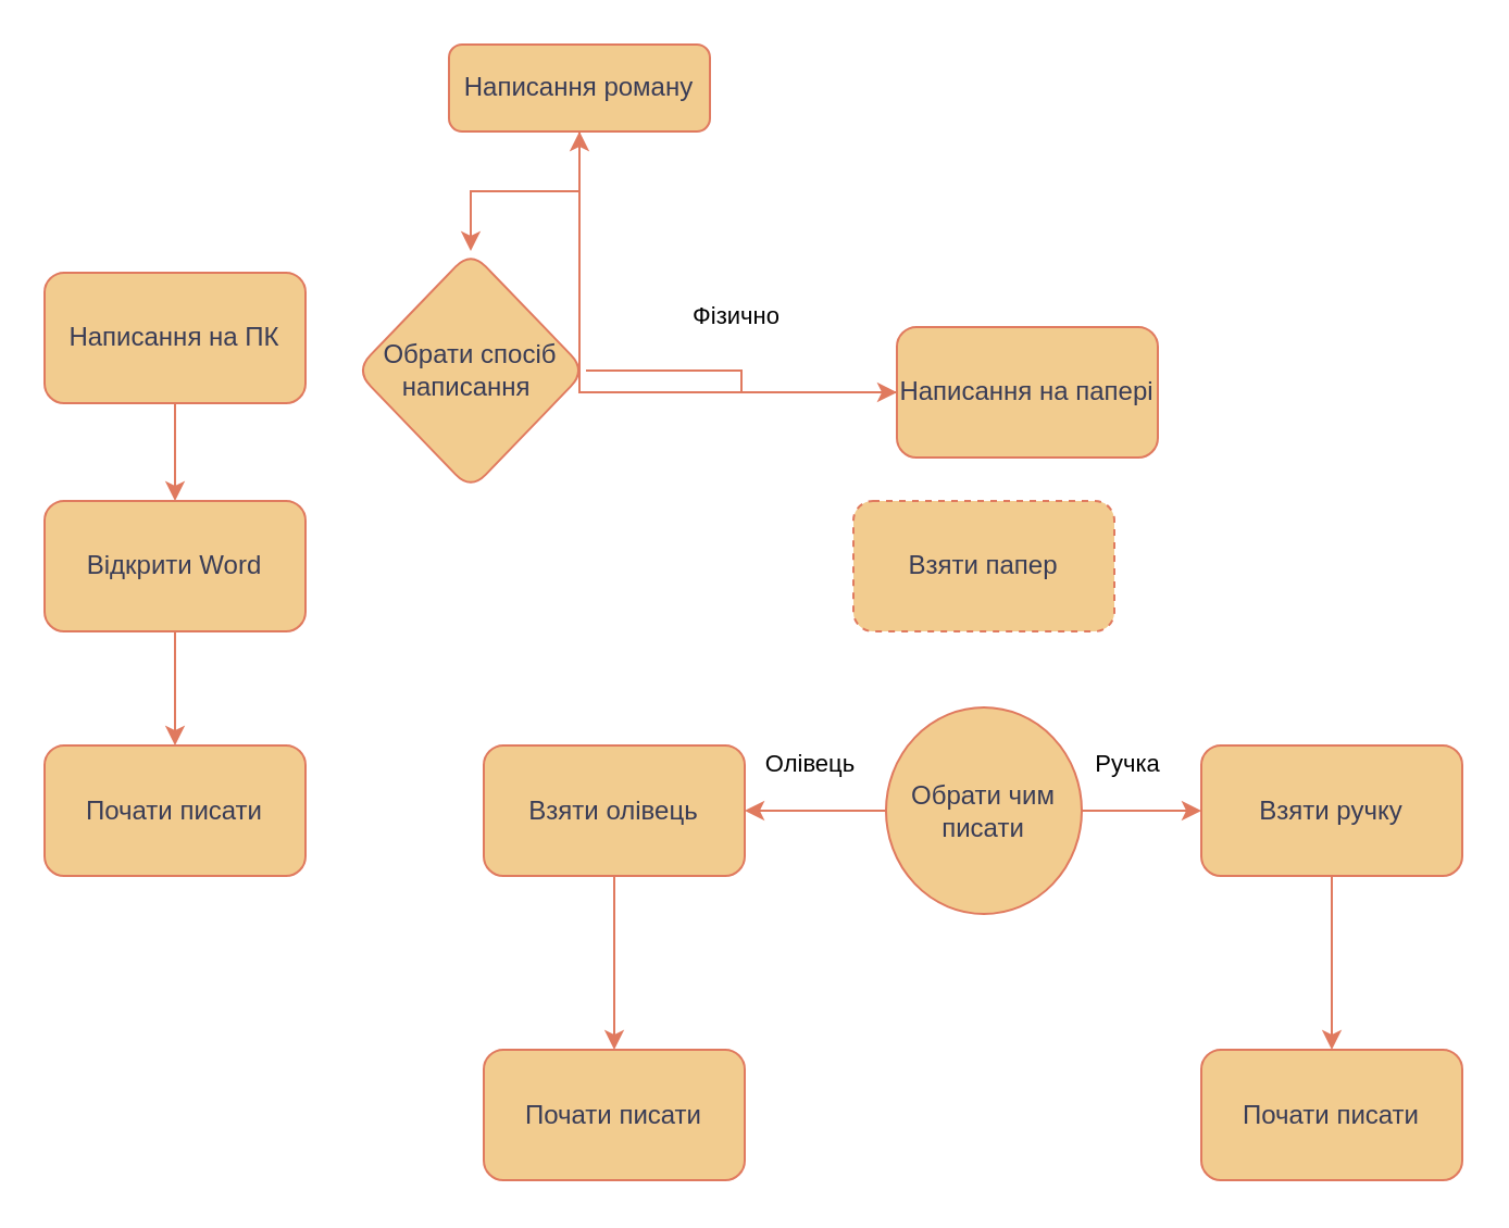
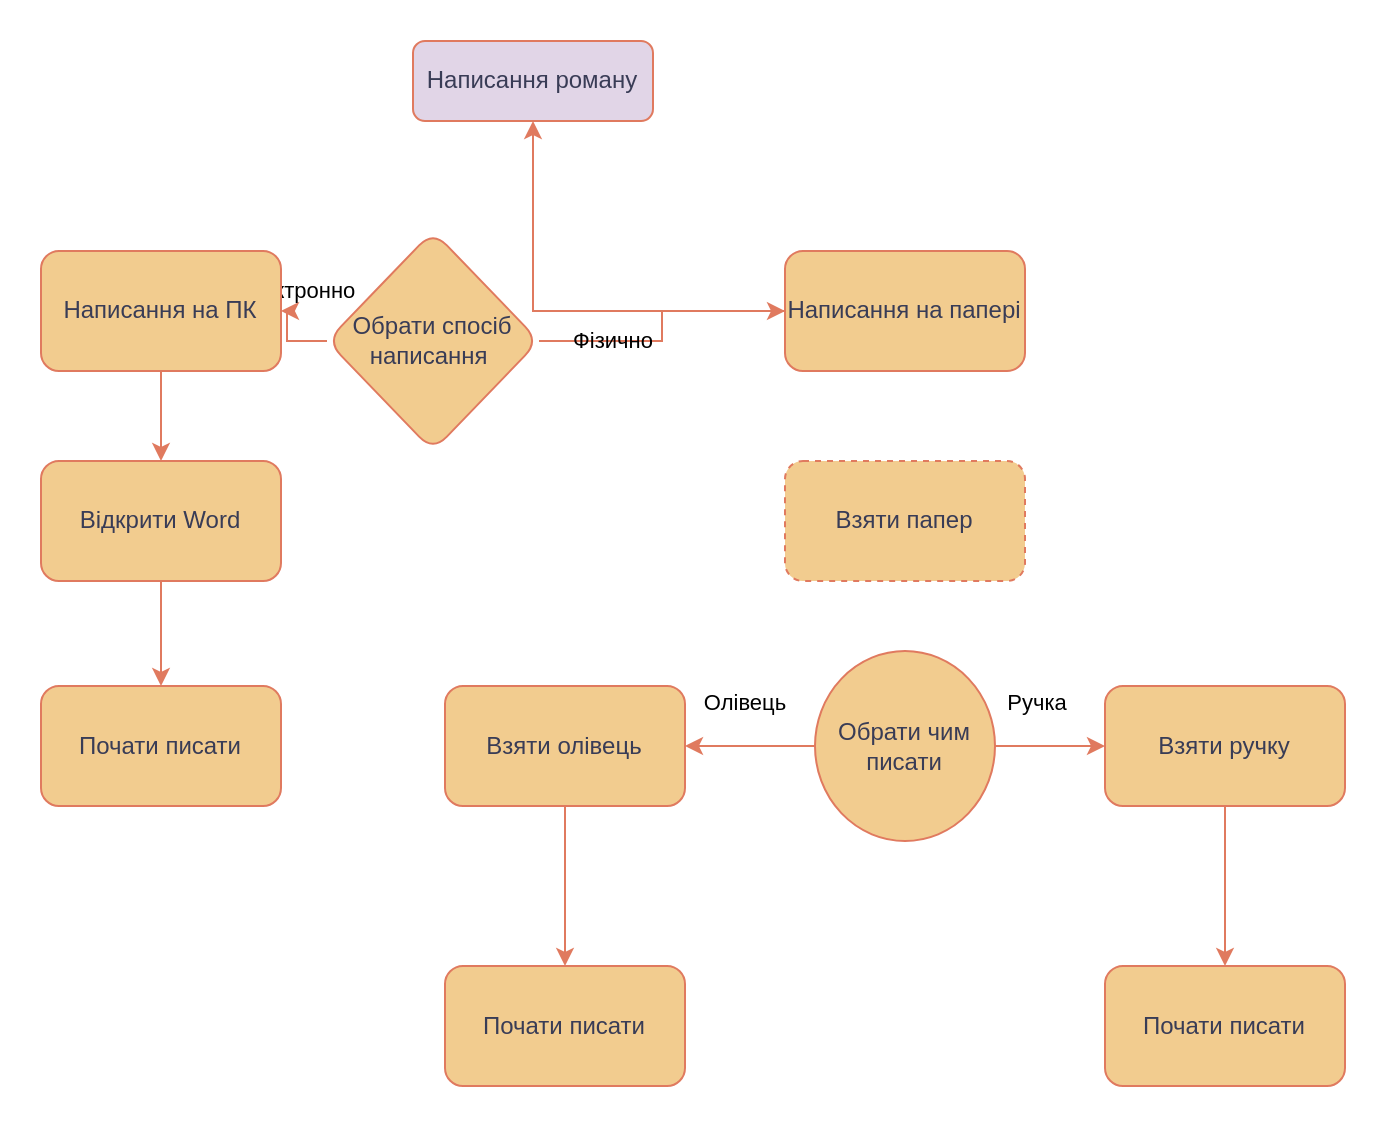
- <mxCell id="3" value="Написання роману" style="rounded=1;whiteSpace=wrap;html=1;fontSize=12;glass=0;strokeWidth=1;shadow=0;labelBackgroundColor=none;fillColor=#F2CC8F;strokeColor=#E07A5F;fontColor=#393C56;" parent="1" vertex="1"><mxGeometry x="206" y="20" width="120" height="40" as="geometry" /></mxCell>
+ <mxCell id="3" value="Написання роману" style="rounded=1;whiteSpace=wrap;html=1;fontSize=12;glass=0;strokeWidth=1;shadow=0;labelBackgroundColor=none;fillColor=#e1d5e7;strokeColor=#E07A5F;fontColor=#393C56;" parent="1" vertex="1"><mxGeometry x="206" y="20" width="120" height="40" as="geometry" /></mxCell>
- <mxCell id="2" value="" style="edgeStyle=orthogonalEdgeStyle;rounded=0;orthogonalLoop=1;jettySize=auto;html=1;labelBackgroundColor=none;strokeColor=#E07A5F;fontColor=default;" edge="1" parent="1" source="3" target="6"><mxGeometry relative="1" as="geometry" /></mxCell>
+ <mxCell id="5" value="Електронно" style="edgeStyle=orthogonalEdgeStyle;rounded=0;orthogonalLoop=1;jettySize=auto;html=1;labelBackgroundColor=none;strokeColor=#E07A5F;fontColor=default;" edge="1" parent="1" source="6" target="10"><mxGeometry x="-0.151" y="-25" relative="1" as="geometry"><mxPoint as="offset" /></mxGeometry></mxCell>
- <mxCell id="8" value="Написання на папері" style="whiteSpace=wrap;html=1;rounded=1;glass=0;strokeWidth=1;shadow=0;labelBackgroundColor=none;fillColor=#F2CC8F;strokeColor=#E07A5F;fontColor=#393C56;" vertex="1" parent="1"><mxGeometry x="412" y="150" width="120" height="60" as="geometry" /></mxCell>
+ <mxCell id="8" value="Написання на папері" style="whiteSpace=wrap;html=1;rounded=1;glass=0;strokeWidth=1;shadow=0;labelBackgroundColor=none;fillColor=#F2CC8F;strokeColor=#E07A5F;fontColor=#393C56;" vertex="1" parent="1"><mxGeometry x="392" y="125" width="120" height="60" as="geometry" /></mxCell>
